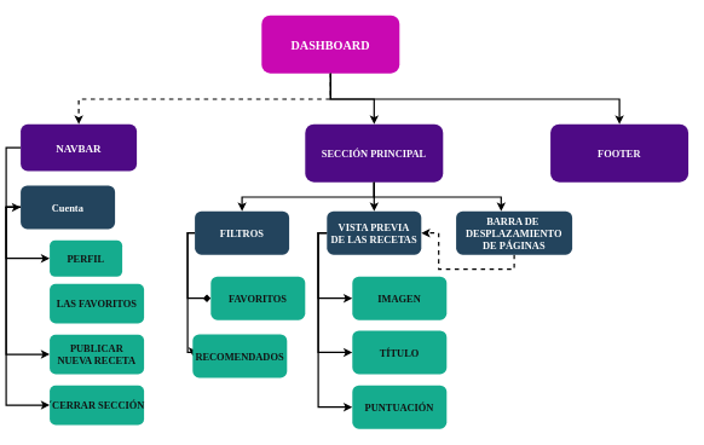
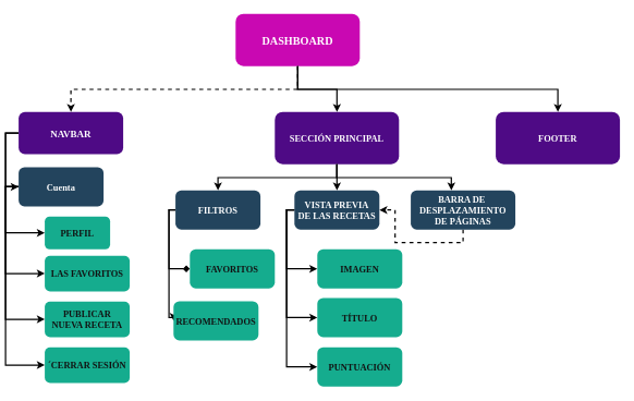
+ <mxCell id="6" style="edgeStyle=orthogonalEdgeStyle;rounded=0;orthogonalLoop=1;jettySize=auto;html=1;exitX=0;exitY=0.5;exitDx=0;exitDy=0;entryX=0;entryY=0.5;entryDx=0;entryDy=0;strokeWidth=2;" edge="1" parent="1" source="7" target="33"><mxGeometry relative="1" as="geometry" /></mxCell>
- <mxCell id="35" value="´CERRAR SECCIÓN" style="rounded=1;fillColor=#15ac8e;gradientColor=none;strokeColor=none;fontColor=#121212;fontStyle=1;fontFamily=Tahoma;fontSize=14" vertex="1" parent="1"><mxGeometry x="60" y="530.5" width="130" height="54.5" as="geometry" /></mxCell>
+ <mxCell id="35" value="´CERRAR SESIÓN" style="rounded=1;fillColor=#15ac8e;gradientColor=none;strokeColor=none;fontColor=#121212;fontStyle=1;fontFamily=Tahoma;fontSize=14" vertex="1" parent="1"><mxGeometry x="60" y="530.5" width="130" height="54.5" as="geometry" /></mxCell>
